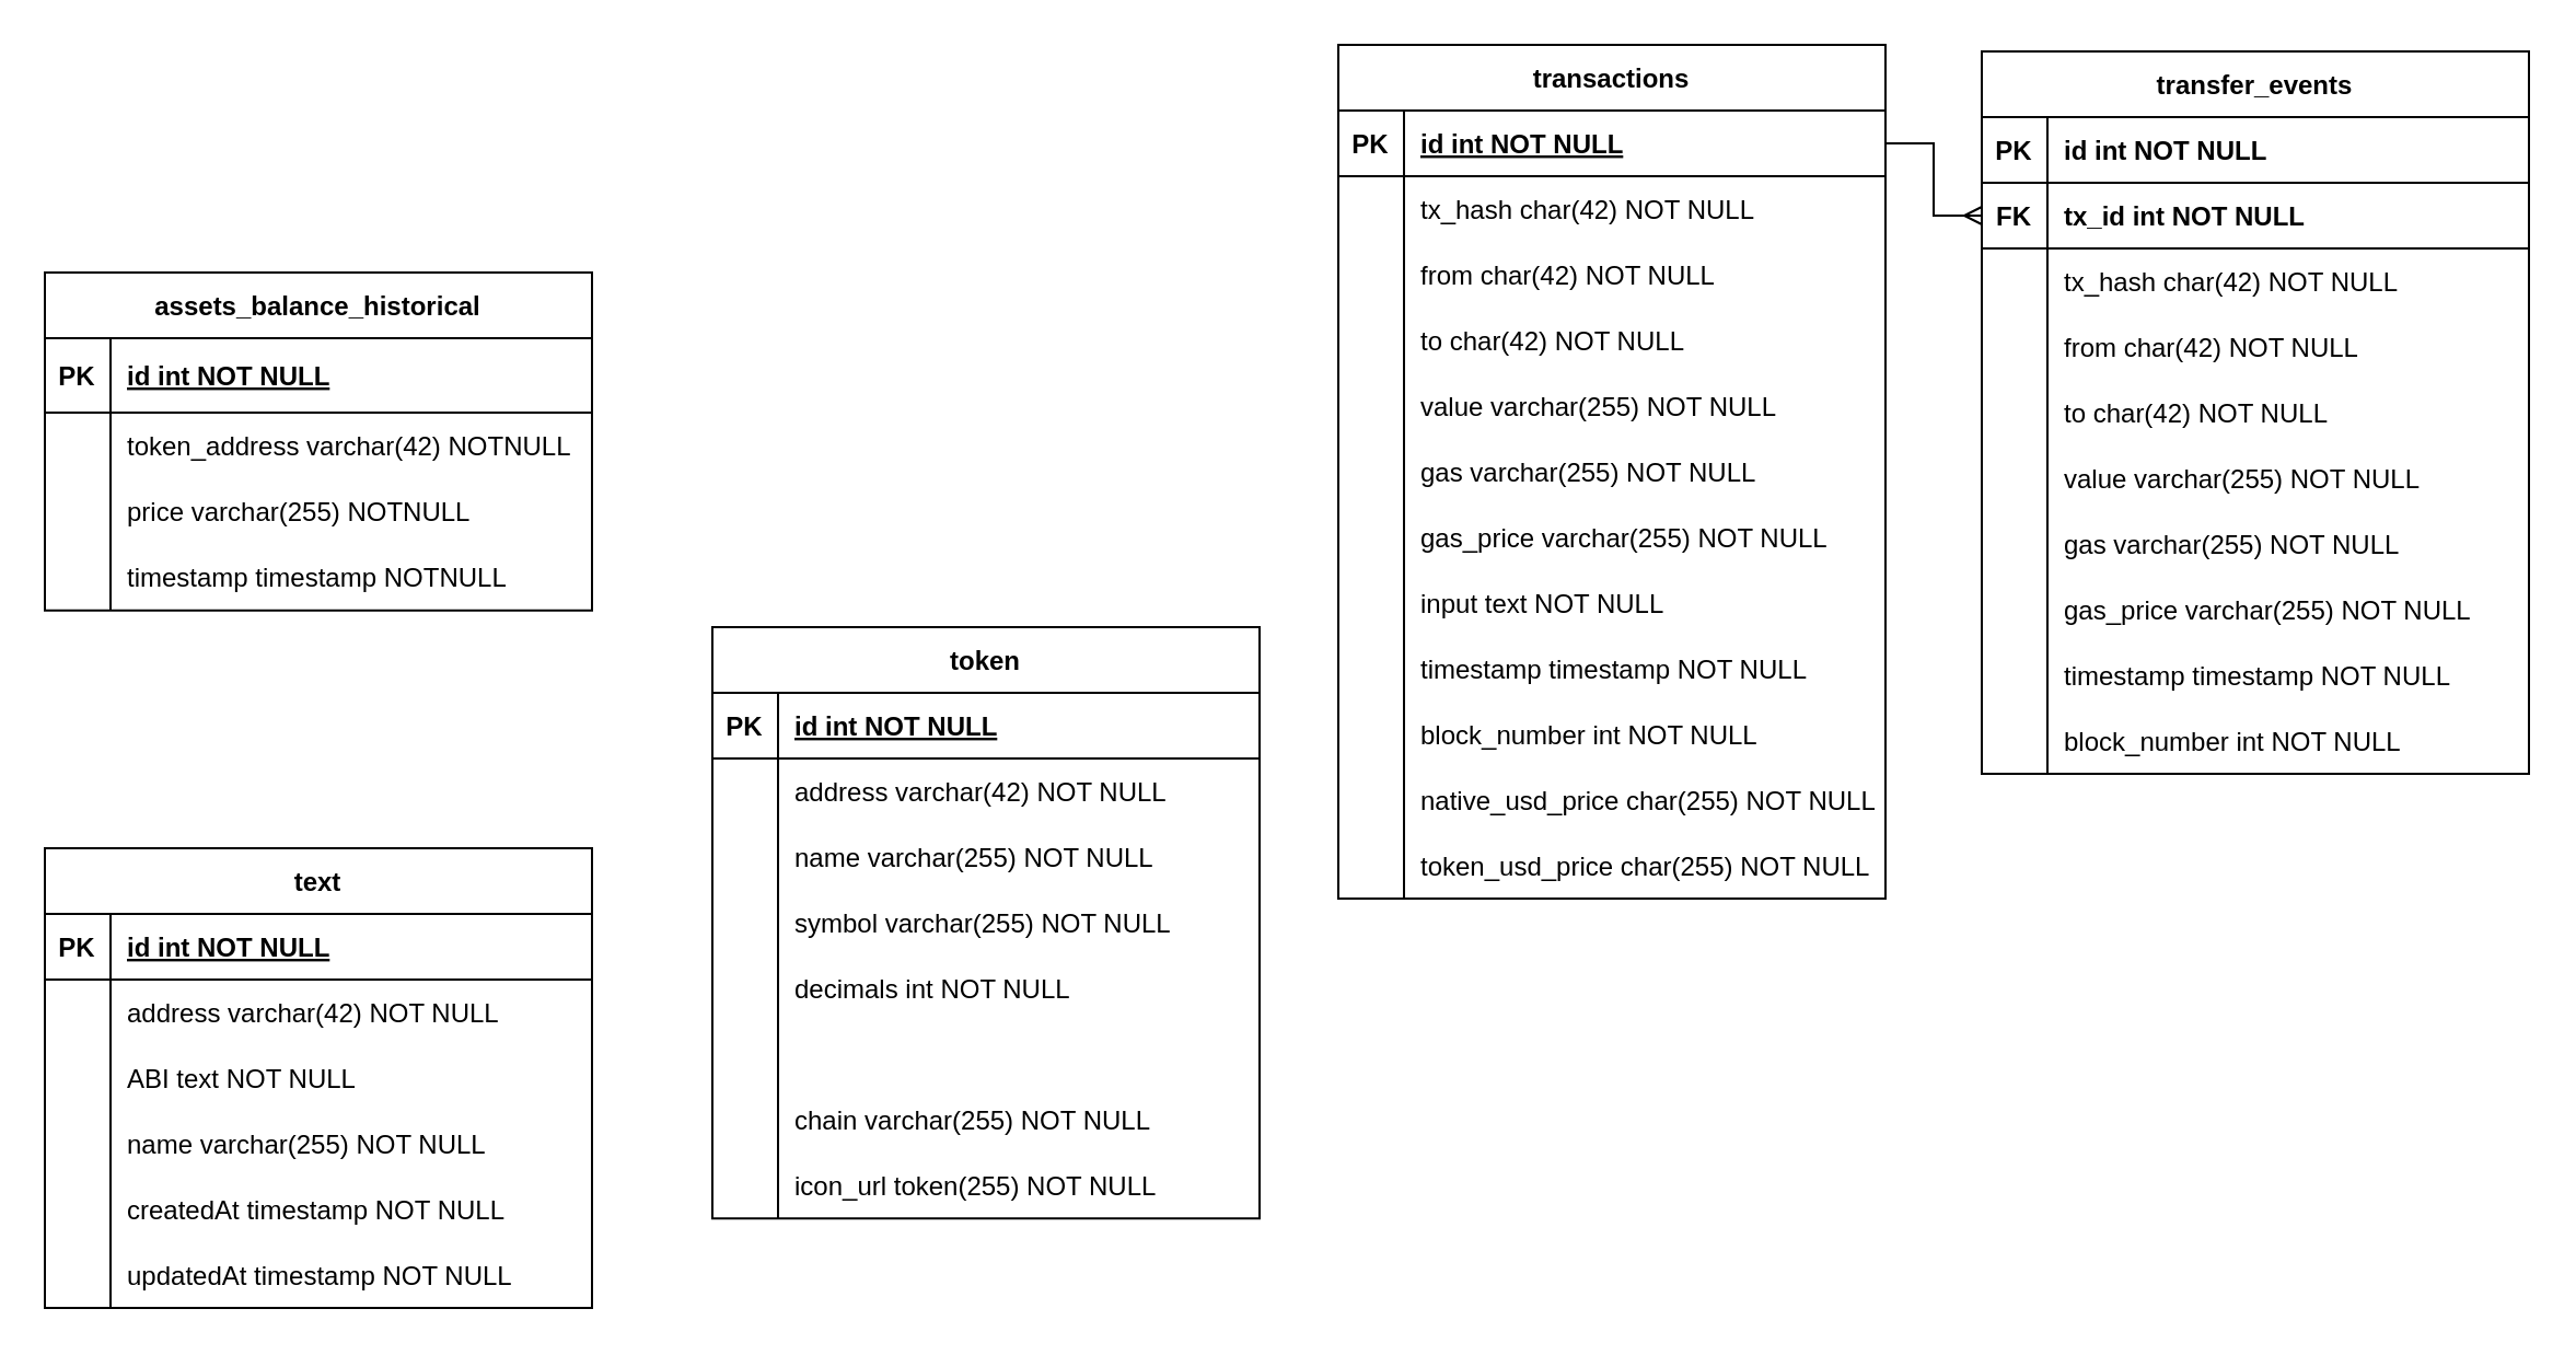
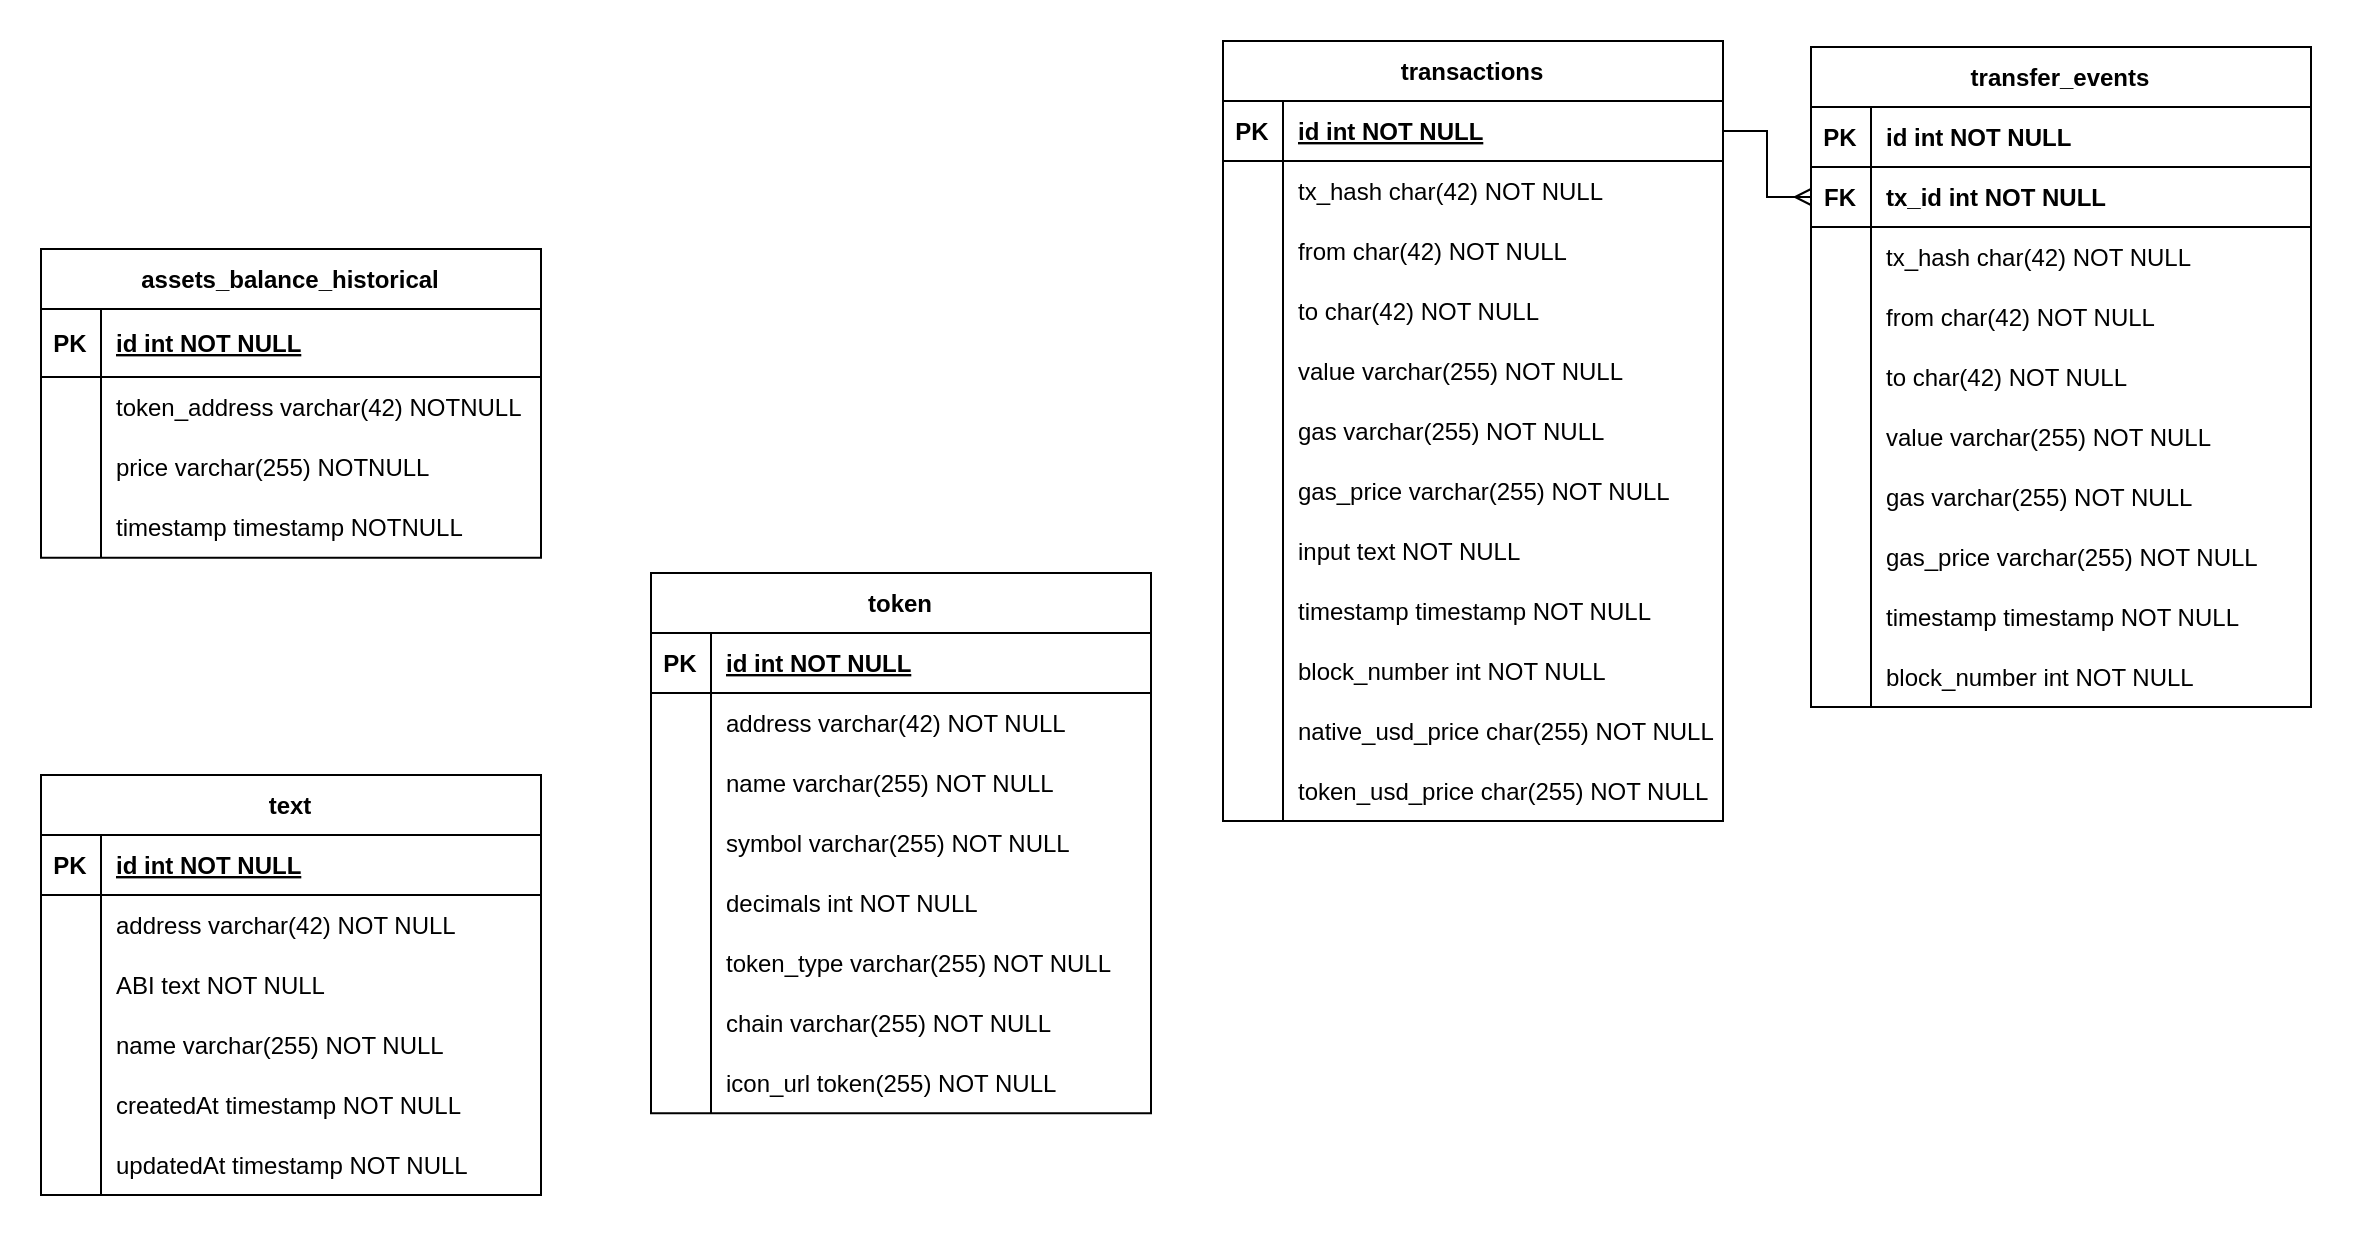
+ <mxCell id="89" value="token_type varchar(255) NOT NULL" style="shape=partialRectangle;overflow=hidden;connectable=0;fillColor=none;top=0;left=0;bottom=0;right=0;align=left;spacingLeft=6;" parent="87" vertex="1"><mxGeometry x="30" width="220" height="30" as="geometry"><mxRectangle width="220" height="30" as="alternateBounds" /></mxGeometry></mxCell>
